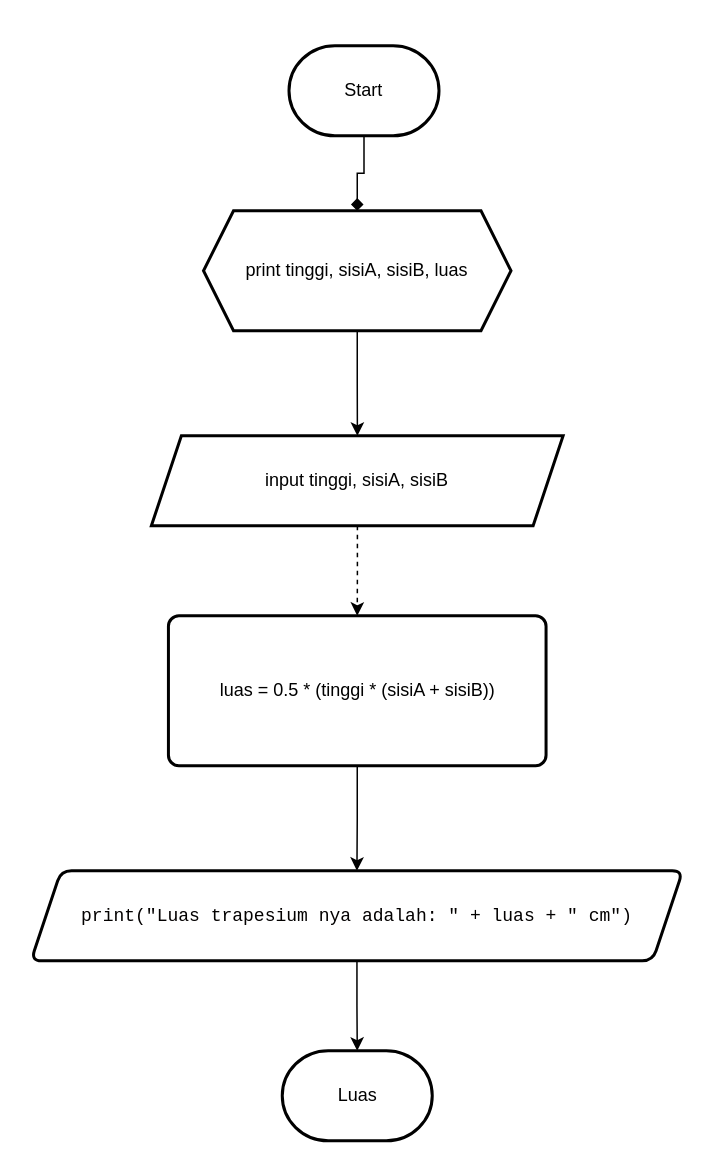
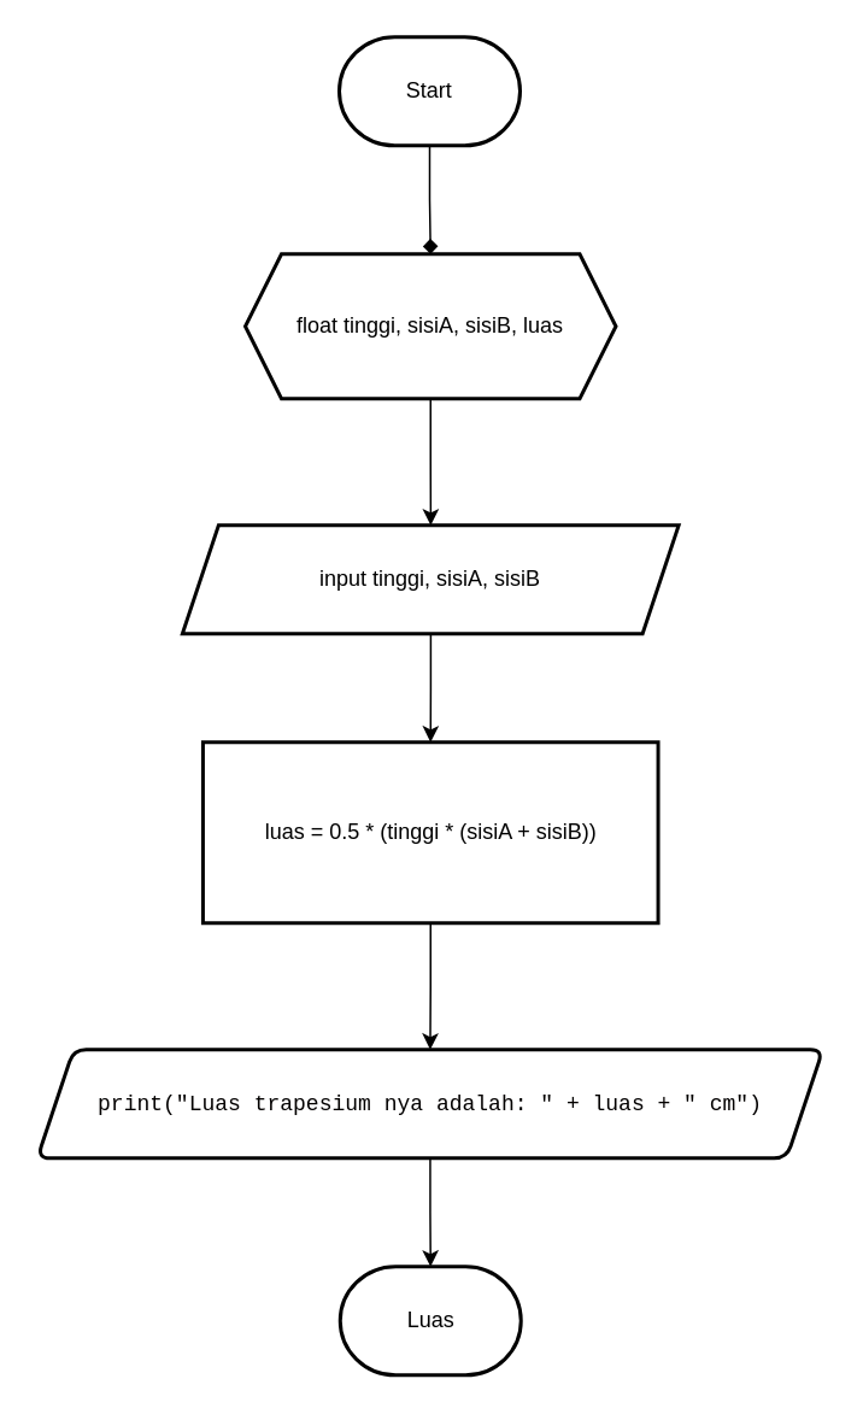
- <mxCell id="3" value="Start" style="strokeWidth=2;html=1;shape=mxgraph.flowchart.terminator;whiteSpace=wrap;" vertex="1" parent="1"><mxGeometry x="192" y="30" width="100" height="60" as="geometry" /></mxCell>
+ <mxCell id="3" value="Start" style="strokeWidth=2;html=1;shape=mxgraph.flowchart.terminator;whiteSpace=wrap;" vertex="1" parent="1"><mxGeometry x="187" y="20" width="100" height="60" as="geometry" /></mxCell>
- <mxCell id="5" value="print tinggi, sisiA, sisiB, luas" style="shape=hexagon;perimeter=hexagonPerimeter2;whiteSpace=wrap;html=1;fixedSize=1;strokeWidth=2;" vertex="1" parent="1"><mxGeometry x="135" y="140" width="205" height="80" as="geometry" /></mxCell>
+ <mxCell id="5" value="float tinggi, sisiA, sisiB, luas" style="shape=hexagon;perimeter=hexagonPerimeter2;whiteSpace=wrap;html=1;fixedSize=1;strokeWidth=2;" vertex="1" parent="1"><mxGeometry x="135" y="140" width="205" height="80" as="geometry" /></mxCell>
- <mxCell id="6" value="" style="edgeStyle=orthogonalEdgeStyle;rounded=0;orthogonalLoop=1;jettySize=auto;html=1;dashed=1;" edge="1" parent="1" source="7" target="9"><mxGeometry relative="1" as="geometry" /></mxCell>
+ <mxCell id="6" value="" style="edgeStyle=orthogonalEdgeStyle;rounded=0;orthogonalLoop=1;jettySize=auto;html=1;" edge="1" parent="1" source="7" target="9"><mxGeometry relative="1" as="geometry" /></mxCell>
- <mxCell id="9" value="luas = 0.5 * (tinggi * (sisiA + sisiB))" style="rounded=1;whiteSpace=wrap;html=1;absoluteArcSize=1;arcSize=14;strokeWidth=2;" vertex="1" parent="1"><mxGeometry x="111.62" y="410" width="251.75" height="100" as="geometry" /></mxCell>
+ <mxCell id="9" value="luas = 0.5 * (tinggi * (sisiA + sisiB))" style="whiteSpace=wrap;html=1;absoluteArcSize=1;arcSize=14;strokeWidth=2;rounded=0;" vertex="1" parent="1"><mxGeometry x="111.62" y="410" width="251.75" height="100" as="geometry" /></mxCell>
